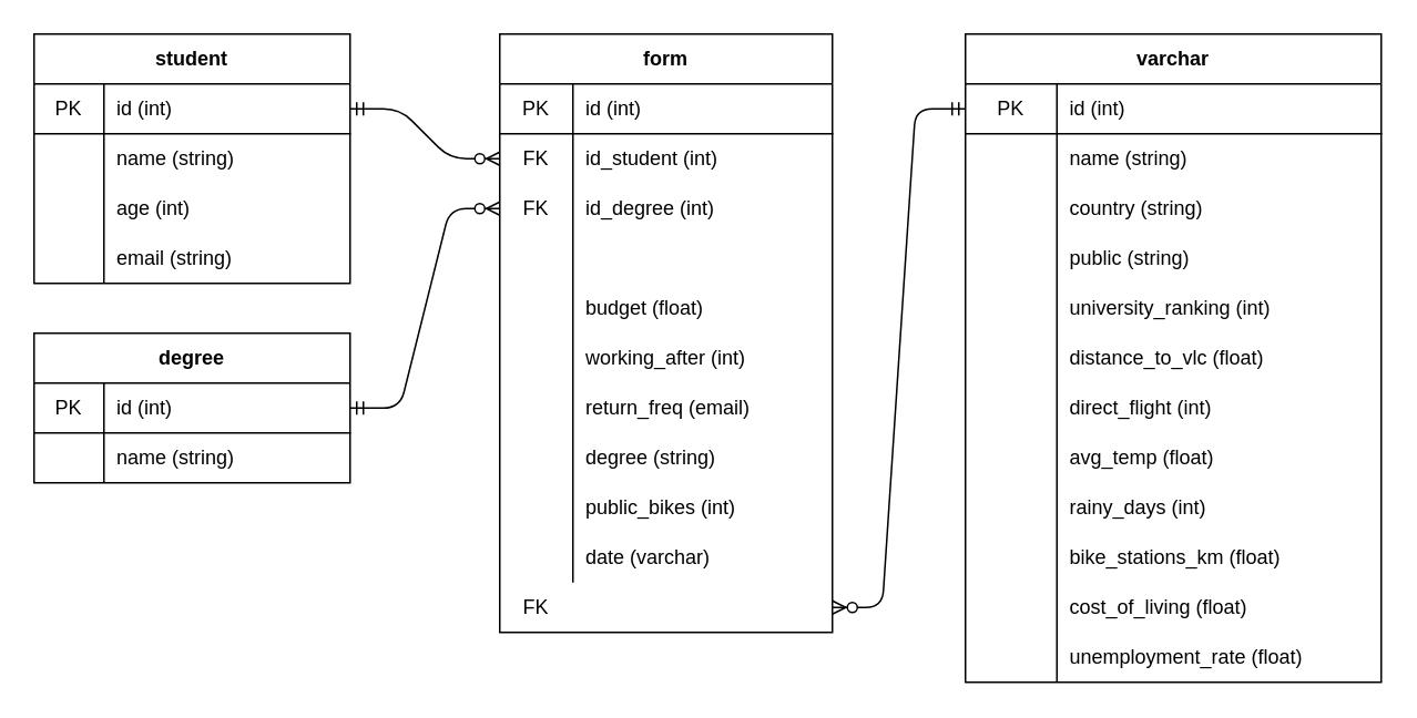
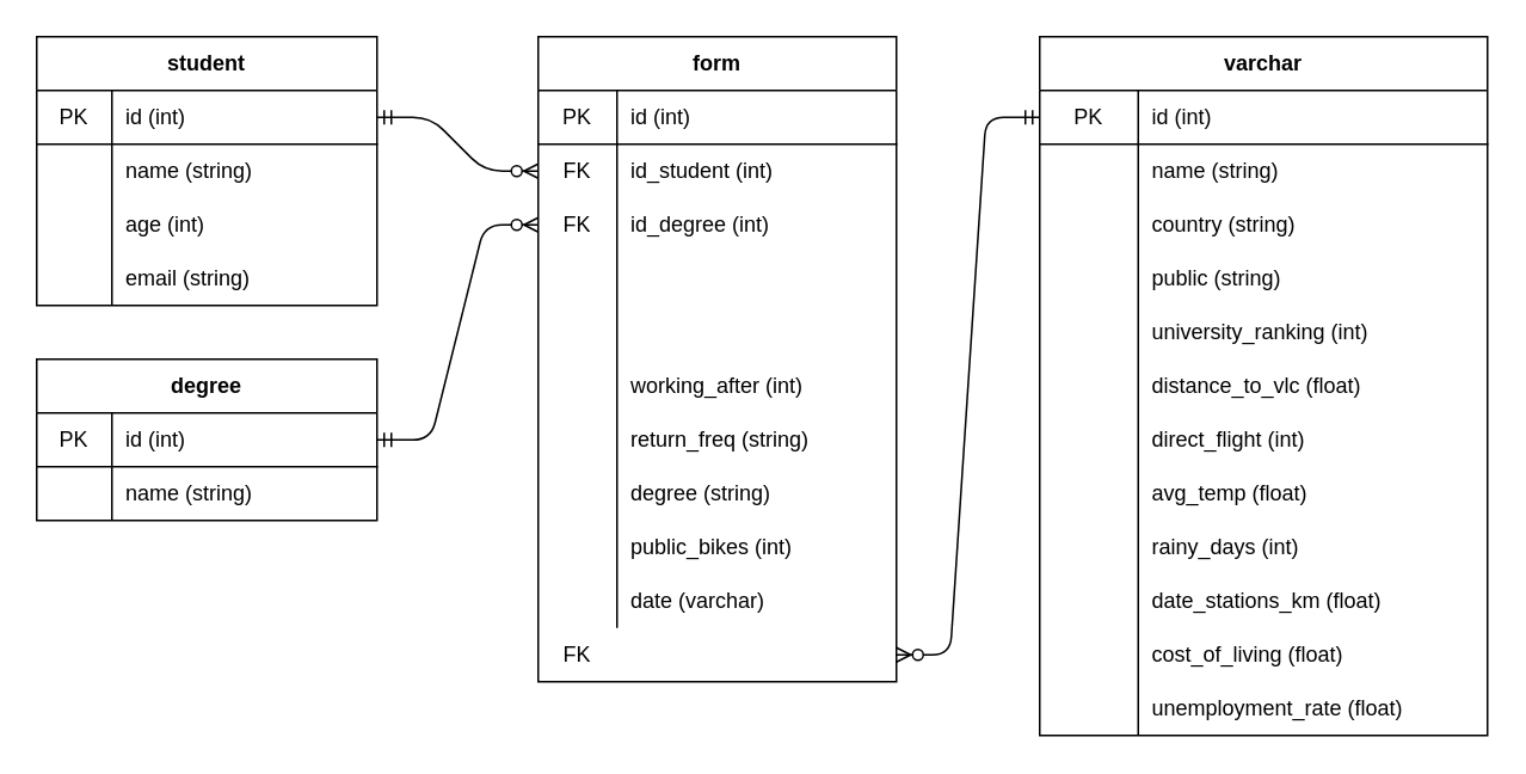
- <mxCell id="66" value="budget (float)" style="shape=partialRectangle;html=1;whiteSpace=wrap;connectable=0;fillColor=none;top=0;left=0;bottom=0;right=0;align=left;spacingLeft=6;overflow=hidden;" parent="64" vertex="1"><mxGeometry x="44" width="156" height="30" as="geometry" /></mxCell>
- <mxCell id="72" value="return_freq (email)" style="shape=partialRectangle;html=1;whiteSpace=wrap;connectable=0;fillColor=none;top=0;left=0;bottom=0;right=0;align=left;spacingLeft=6;overflow=hidden;" parent="70" vertex="1"><mxGeometry x="44" width="156" height="30" as="geometry" /></mxCell>
+ <mxCell id="72" value="return_freq (string)" style="shape=partialRectangle;html=1;whiteSpace=wrap;connectable=0;fillColor=none;top=0;left=0;bottom=0;right=0;align=left;spacingLeft=6;overflow=hidden;" parent="70" vertex="1"><mxGeometry x="44" width="156" height="30" as="geometry" /></mxCell>
- <mxCell id="45" value="bike_stations_km (float)" style="shape=partialRectangle;html=1;whiteSpace=wrap;connectable=0;fillColor=none;top=0;left=0;bottom=0;right=0;align=left;spacingLeft=6;overflow=hidden;" parent="43" vertex="1"><mxGeometry x="55" width="195" height="30" as="geometry" /></mxCell>
+ <mxCell id="45" value="date_stations_km (float)" style="shape=partialRectangle;html=1;whiteSpace=wrap;connectable=0;fillColor=none;top=0;left=0;bottom=0;right=0;align=left;spacingLeft=6;overflow=hidden;" parent="43" vertex="1"><mxGeometry x="55" width="195" height="30" as="geometry" /></mxCell>
